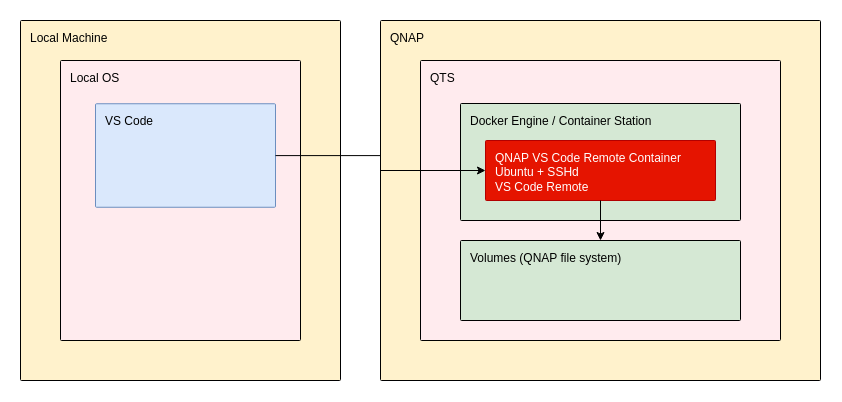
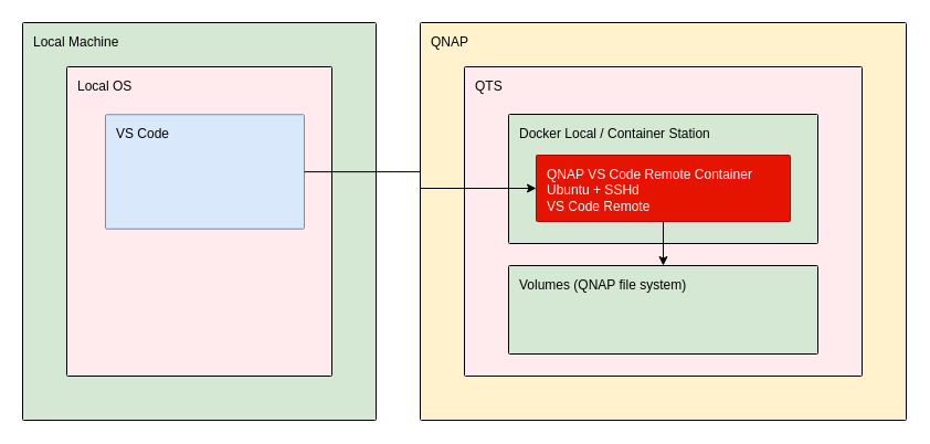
- <mxCell id="2" value="Local Machine" style="sketch=0;points=[[0,0,0],[0.25,0,0],[0.5,0,0],[0.75,0,0],[1,0,0],[1,0.25,0],[1,0.5,0],[1,0.75,0],[1,1,0],[0.75,1,0],[0.5,1,0],[0.25,1,0],[0,1,0],[0,0.75,0],[0,0.5,0],[0,0.25,0]];rounded=1;absoluteArcSize=1;arcSize=2;html=1;strokeColor=#000000;shadow=0;dashed=0;fontSize=12;align=left;verticalAlign=top;spacing=10;spacingTop=-4;whiteSpace=wrap;fillColor=#fff2cc;" parent="1" vertex="1"><mxGeometry x="20" y="20" width="320" height="360" as="geometry" /></mxCell>
+ <mxCell id="2" value="Local Machine" style="sketch=0;points=[[0,0,0],[0.25,0,0],[0.5,0,0],[0.75,0,0],[1,0,0],[1,0.25,0],[1,0.5,0],[1,0.75,0],[1,1,0],[0.75,1,0],[0.5,1,0],[0.25,1,0],[0,1,0],[0,0.75,0],[0,0.5,0],[0,0.25,0]];rounded=1;absoluteArcSize=1;arcSize=2;html=1;strokeColor=#000000;shadow=0;dashed=0;fontSize=12;align=left;verticalAlign=top;spacing=10;spacingTop=-4;whiteSpace=wrap;fillColor=#d5e8d4;" parent="1" vertex="1"><mxGeometry x="20" y="20" width="320" height="360" as="geometry" /></mxCell>
- <mxCell id="7" value="&lt;font color=&quot;#000000&quot;&gt;Docker Engine / Container Station&lt;/font&gt;" style="sketch=0;points=[[0,0,0],[0.25,0,0],[0.5,0,0],[0.75,0,0],[1,0,0],[1,0.25,0],[1,0.5,0],[1,0.75,0],[1,1,0],[0.75,1,0],[0.5,1,0],[0.25,1,0],[0,1,0],[0,0.75,0],[0,0.5,0],[0,0.25,0]];rounded=1;absoluteArcSize=1;arcSize=2;html=1;strokeColor=#000000;shadow=0;dashed=0;fontSize=12;align=left;verticalAlign=top;spacing=10;spacingTop=-4;whiteSpace=wrap;fillColor=#d5e8d4;" parent="1" vertex="1"><mxGeometry x="460" y="103" width="280" height="117" as="geometry" /></mxCell>
+ <mxCell id="7" value="&lt;font color=&quot;#000000&quot;&gt;Docker Local / Container Station&lt;/font&gt;" style="sketch=0;points=[[0,0,0],[0.25,0,0],[0.5,0,0],[0.75,0,0],[1,0,0],[1,0.25,0],[1,0.5,0],[1,0.75,0],[1,1,0],[0.75,1,0],[0.5,1,0],[0.25,1,0],[0,1,0],[0,0.75,0],[0,0.5,0],[0,0.25,0]];rounded=1;absoluteArcSize=1;arcSize=2;html=1;strokeColor=#000000;shadow=0;dashed=0;fontSize=12;align=left;verticalAlign=top;spacing=10;spacingTop=-4;whiteSpace=wrap;fillColor=#d5e8d4;" parent="1" vertex="1"><mxGeometry x="460" y="103" width="280" height="117" as="geometry" /></mxCell>
